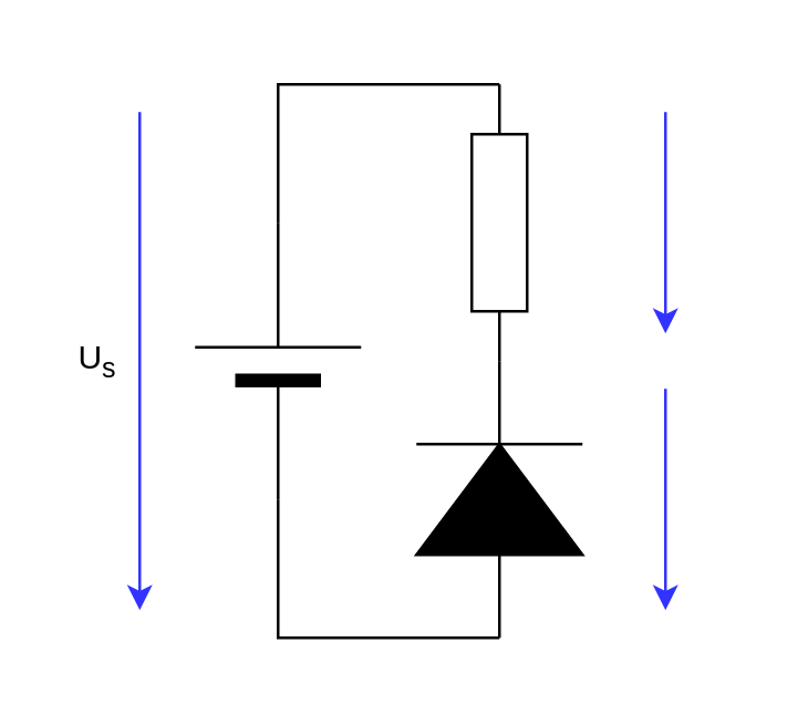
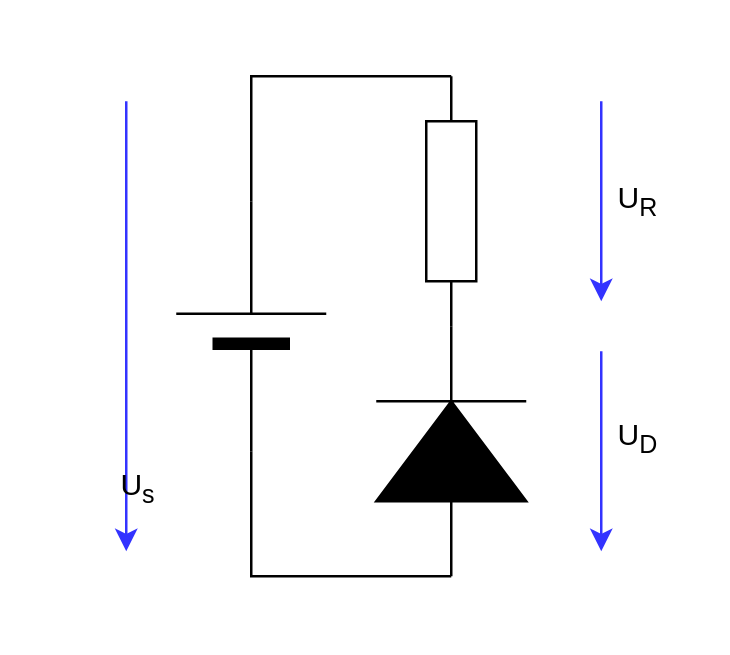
+ <mxCell id="11" value="U&lt;sub&gt;R&lt;/sub&gt;" style="text;html=1;align=center;verticalAlign=middle;whiteSpace=wrap;rounded=0;" vertex="1" parent="1"><mxGeometry x="240" y="65" width="30" height="30" as="geometry" /></mxCell>
- <mxCell id="10" value="U&lt;sub&gt;s&lt;/sub&gt;" style="text;html=1;align=center;verticalAlign=middle;whiteSpace=wrap;rounded=0;" vertex="1" parent="1"><mxGeometry x="20" y="115" width="30" height="30" as="geometry" /></mxCell>
+ <mxCell id="10" value="U&lt;sub&gt;s&lt;/sub&gt;" style="text;html=1;align=center;verticalAlign=middle;whiteSpace=wrap;rounded=0;" vertex="1" parent="1"><mxGeometry x="40" y="180" width="30" height="30" as="geometry" /></mxCell>
+ <mxCell id="12" value="U&lt;sub&gt;D&lt;/sub&gt;" style="text;html=1;align=center;verticalAlign=middle;whiteSpace=wrap;rounded=0;" vertex="1" parent="1"><mxGeometry x="240" y="160" width="30" height="30" as="geometry" /></mxCell>
